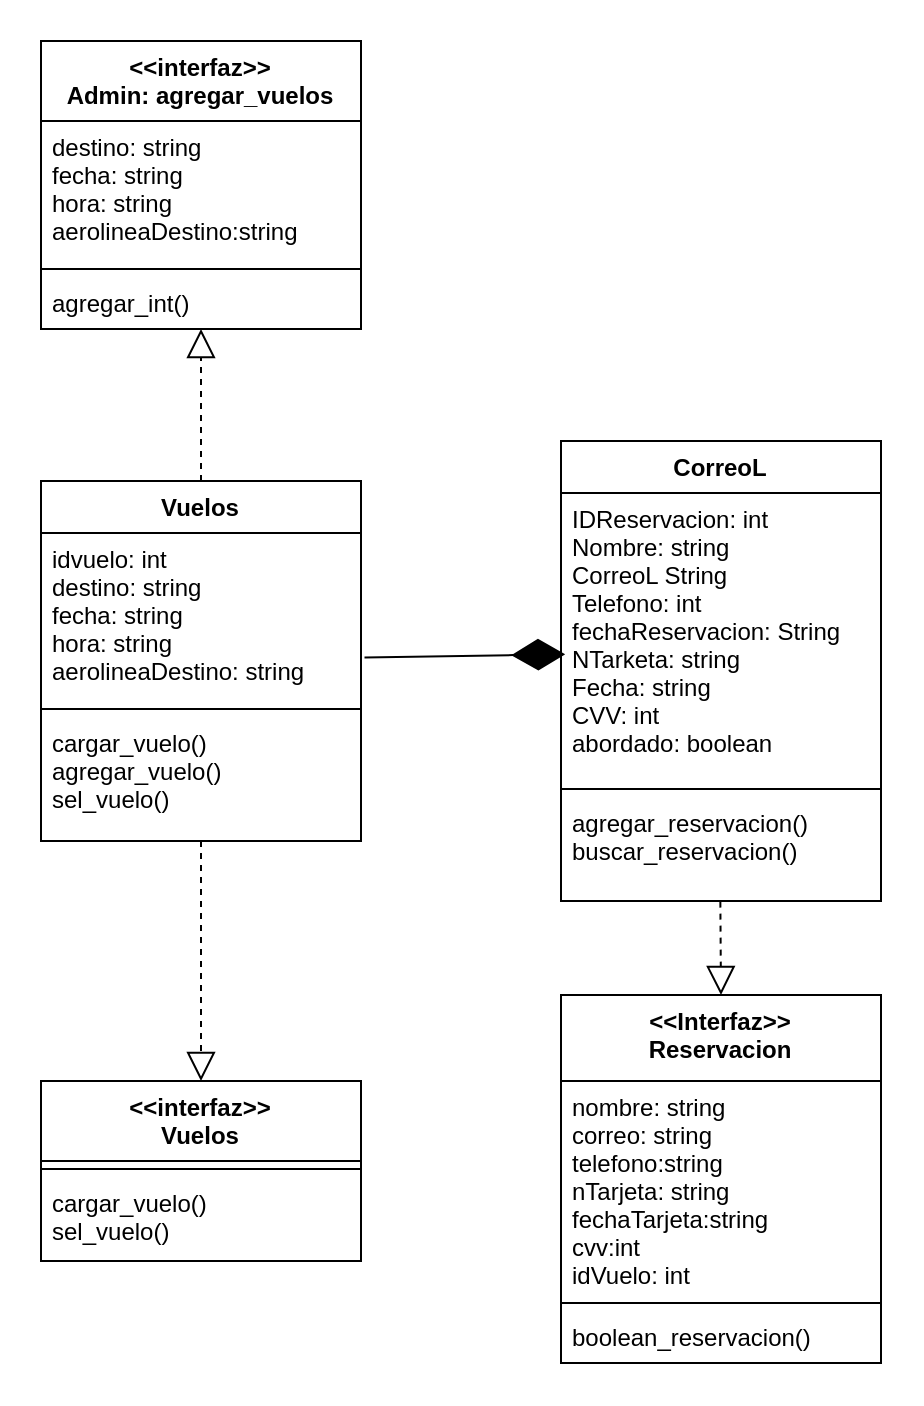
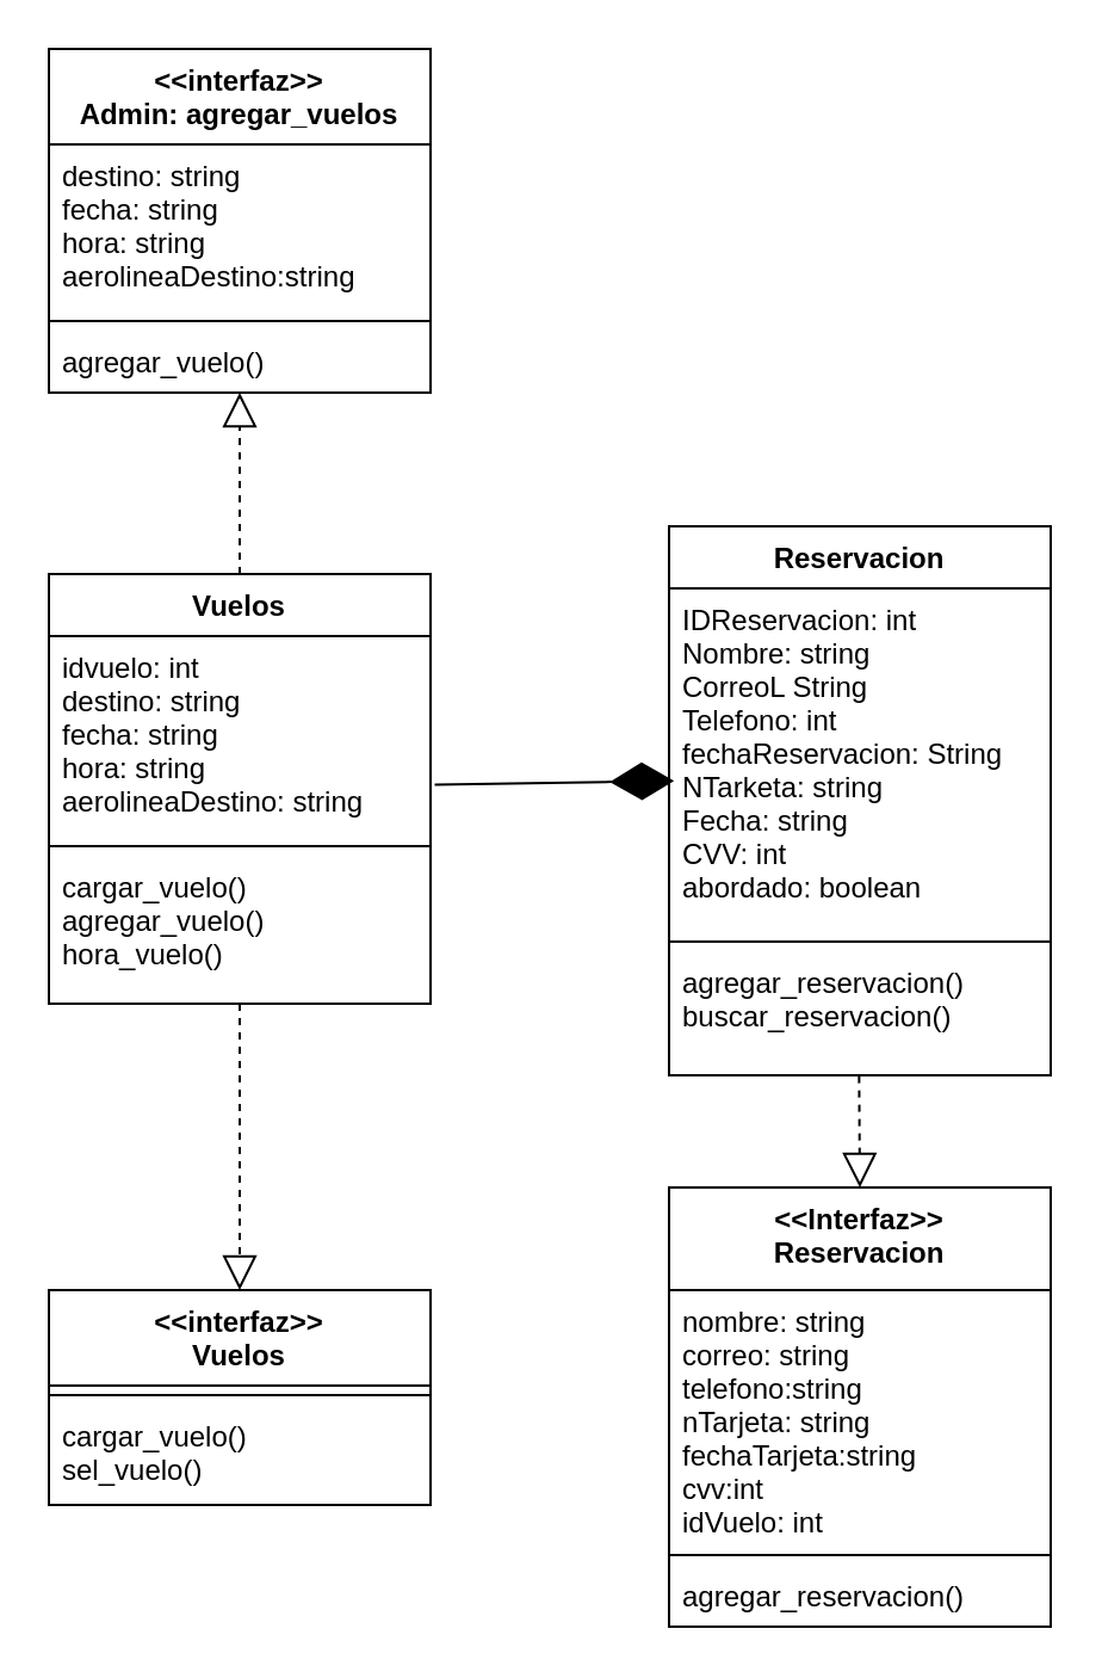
- <mxCell id="24" value="agregar_int()" style="text;strokeColor=none;fillColor=none;align=left;verticalAlign=top;spacingLeft=4;spacingRight=4;overflow=hidden;rotatable=0;points=[[0,0.5],[1,0.5]];portConstraint=eastwest;" parent="21" vertex="1"><mxGeometry y="118" width="160" height="26" as="geometry" /></mxCell>
+ <mxCell id="24" value="agregar_vuelo()" style="text;strokeColor=none;fillColor=none;align=left;verticalAlign=top;spacingLeft=4;spacingRight=4;overflow=hidden;rotatable=0;points=[[0,0.5],[1,0.5]];portConstraint=eastwest;" parent="21" vertex="1"><mxGeometry y="118" width="160" height="26" as="geometry" /></mxCell>
- <mxCell id="2" value="CorreoL" style="swimlane;fontStyle=1;align=center;verticalAlign=top;childLayout=stackLayout;horizontal=1;startSize=26;horizontalStack=0;resizeParent=1;resizeParentMax=0;resizeLast=0;collapsible=1;marginBottom=0;" parent="1" vertex="1"><mxGeometry x="280" y="220" width="160" height="230" as="geometry" /></mxCell>
+ <mxCell id="2" value="Reservacion" style="swimlane;fontStyle=1;align=center;verticalAlign=top;childLayout=stackLayout;horizontal=1;startSize=26;horizontalStack=0;resizeParent=1;resizeParentMax=0;resizeLast=0;collapsible=1;marginBottom=0;" parent="1" vertex="1"><mxGeometry x="280" y="220" width="160" height="230" as="geometry" /></mxCell>
- <mxCell id="9" value="cargar_vuelo()&#10;agregar_vuelo()&#10;sel_vuelo()" style="text;strokeColor=none;fillColor=none;align=left;verticalAlign=top;spacingLeft=4;spacingRight=4;overflow=hidden;rotatable=0;points=[[0,0.5],[1,0.5]];portConstraint=eastwest;" parent="6" vertex="1"><mxGeometry y="118" width="160" height="62" as="geometry" /></mxCell>
+ <mxCell id="9" value="cargar_vuelo()&#10;agregar_vuelo()&#10;hora_vuelo()" style="text;strokeColor=none;fillColor=none;align=left;verticalAlign=top;spacingLeft=4;spacingRight=4;overflow=hidden;rotatable=0;points=[[0,0.5],[1,0.5]];portConstraint=eastwest;" parent="6" vertex="1"><mxGeometry y="118" width="160" height="62" as="geometry" /></mxCell>
- <mxCell id="18" value="boolean_reservacion()" style="text;strokeColor=none;fillColor=none;align=left;verticalAlign=top;spacingLeft=4;spacingRight=4;overflow=hidden;rotatable=0;points=[[0,0.5],[1,0.5]];portConstraint=eastwest;" parent="15" vertex="1"><mxGeometry y="158" width="160" height="26" as="geometry" /></mxCell>
+ <mxCell id="18" value="agregar_reservacion()" style="text;strokeColor=none;fillColor=none;align=left;verticalAlign=top;spacingLeft=4;spacingRight=4;overflow=hidden;rotatable=0;points=[[0,0.5],[1,0.5]];portConstraint=eastwest;" parent="15" vertex="1"><mxGeometry y="158" width="160" height="26" as="geometry" /></mxCell>
